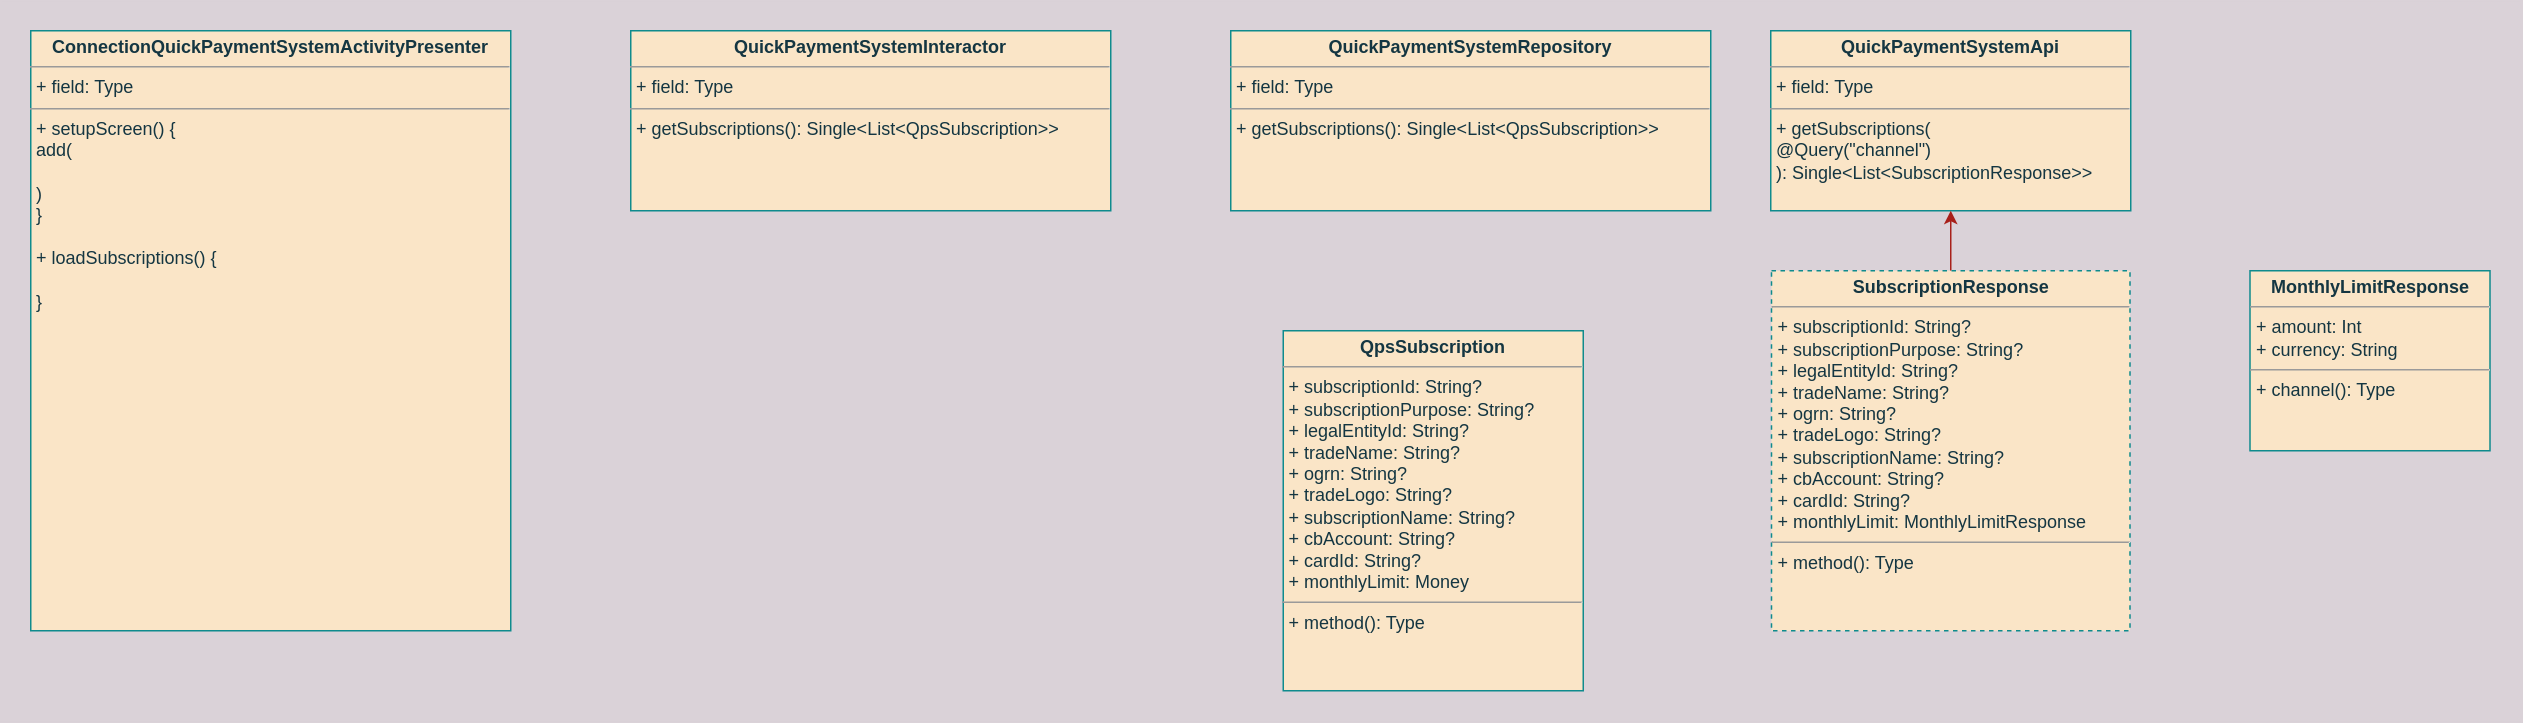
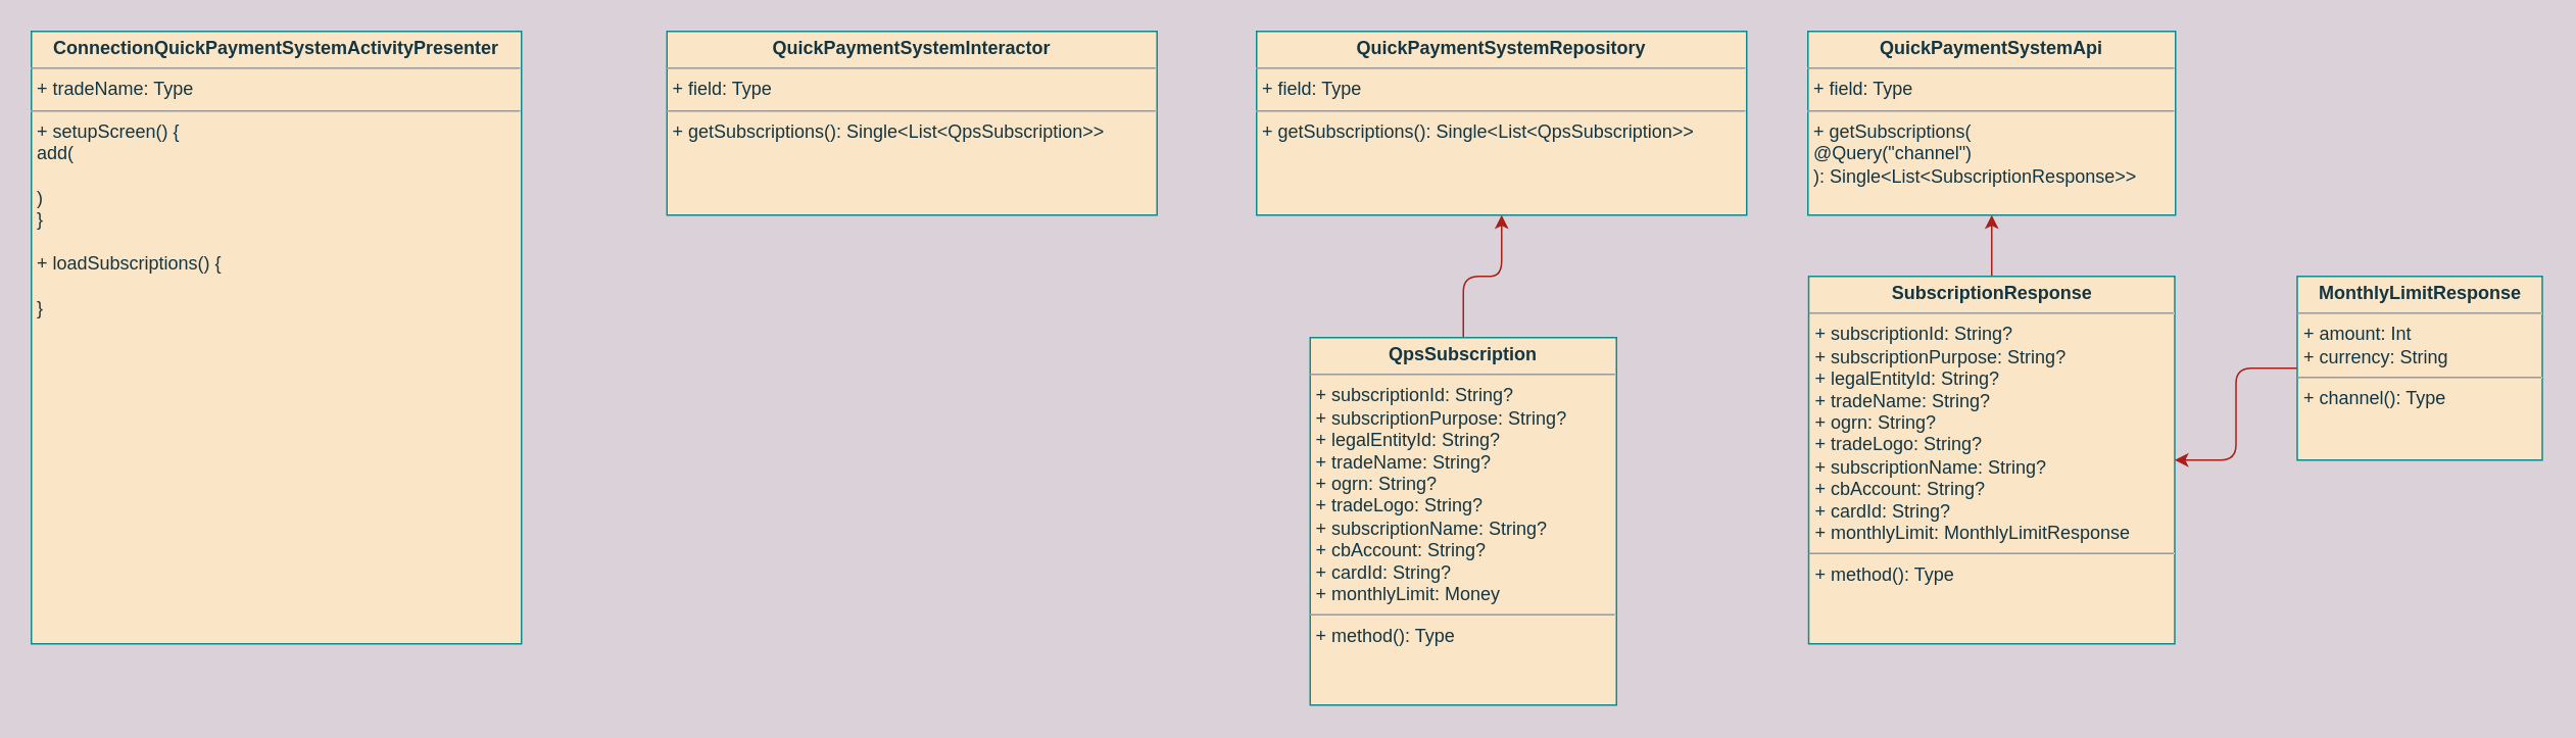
- <mxCell id="2" value="&lt;p style=&quot;margin:0px;margin-top:4px;text-align:center;&quot;&gt;&lt;b&gt;ConnectionQuickPaymentSystemActivityPresenter&lt;/b&gt;&lt;/p&gt;&lt;hr size=&quot;1&quot;&gt;&lt;p style=&quot;margin:0px;margin-left:4px;&quot;&gt;+ field: Type&lt;/p&gt;&lt;hr size=&quot;1&quot;&gt;&lt;p style=&quot;margin:0px;margin-left:4px;&quot;&gt;+ setupScreen() {&lt;/p&gt;&lt;p style=&quot;margin:0px;margin-left:4px;&quot;&gt;add(&lt;/p&gt;&lt;p style=&quot;margin:0px;margin-left:4px;&quot;&gt;&lt;br&gt;&lt;/p&gt;&lt;p style=&quot;margin:0px;margin-left:4px;&quot;&gt;)&lt;br&gt;&lt;/p&gt;&lt;p style=&quot;margin:0px;margin-left:4px;&quot;&gt;}&lt;/p&gt;&lt;p style=&quot;margin:0px;margin-left:4px;&quot;&gt;&lt;br&gt;&lt;/p&gt;&lt;p style=&quot;margin:0px;margin-left:4px;&quot;&gt;+ loadSubscriptions() {&lt;/p&gt;&lt;p style=&quot;margin:0px;margin-left:4px;&quot;&gt;&lt;br&gt;&lt;/p&gt;&lt;p style=&quot;margin:0px;margin-left:4px;&quot;&gt;}&lt;br&gt;&lt;/p&gt;" style="verticalAlign=top;align=left;overflow=fill;fontSize=12;fontFamily=Helvetica;html=1;rounded=0;sketch=0;fontColor=#143642;strokeColor=#0F8B8D;fillColor=#FAE5C7;" vertex="1" parent="1"><mxGeometry x="20" y="20" width="320" height="400" as="geometry" /></mxCell>
+ <mxCell id="2" value="&lt;p style=&quot;margin:0px;margin-top:4px;text-align:center;&quot;&gt;&lt;b&gt;ConnectionQuickPaymentSystemActivityPresenter&lt;/b&gt;&lt;/p&gt;&lt;hr size=&quot;1&quot;&gt;&lt;p style=&quot;margin:0px;margin-left:4px;&quot;&gt;+ tradeName: Type&lt;/p&gt;&lt;hr size=&quot;1&quot;&gt;&lt;p style=&quot;margin:0px;margin-left:4px;&quot;&gt;+ setupScreen() {&lt;/p&gt;&lt;p style=&quot;margin:0px;margin-left:4px;&quot;&gt;add(&lt;/p&gt;&lt;p style=&quot;margin:0px;margin-left:4px;&quot;&gt;&lt;br&gt;&lt;/p&gt;&lt;p style=&quot;margin:0px;margin-left:4px;&quot;&gt;)&lt;br&gt;&lt;/p&gt;&lt;p style=&quot;margin:0px;margin-left:4px;&quot;&gt;}&lt;/p&gt;&lt;p style=&quot;margin:0px;margin-left:4px;&quot;&gt;&lt;br&gt;&lt;/p&gt;&lt;p style=&quot;margin:0px;margin-left:4px;&quot;&gt;+ loadSubscriptions() {&lt;/p&gt;&lt;p style=&quot;margin:0px;margin-left:4px;&quot;&gt;&lt;br&gt;&lt;/p&gt;&lt;p style=&quot;margin:0px;margin-left:4px;&quot;&gt;}&lt;br&gt;&lt;/p&gt;" style="verticalAlign=top;align=left;overflow=fill;fontSize=12;fontFamily=Helvetica;html=1;rounded=0;sketch=0;fontColor=#143642;strokeColor=#0F8B8D;fillColor=#FAE5C7;" vertex="1" parent="1"><mxGeometry x="20" y="20" width="320" height="400" as="geometry" /></mxCell>
- <mxCell id="3" value="&lt;p style=&quot;margin:0px;margin-top:4px;text-align:center;&quot;&gt;&lt;b&gt;QuickPaymentSystemInteractor&lt;/b&gt;&lt;/p&gt;&lt;hr size=&quot;1&quot;&gt;&lt;p style=&quot;margin:0px;margin-left:4px;&quot;&gt;+ field: Type&lt;/p&gt;&lt;hr size=&quot;1&quot;&gt;&lt;p style=&quot;margin:0px;margin-left:4px;&quot;&gt;+ getSubscriptions(): Single&amp;lt;List&amp;lt;QpsSubscription&amp;gt;&amp;gt;&lt;br&gt;&lt;/p&gt;" style="verticalAlign=top;align=left;overflow=fill;fontSize=12;fontFamily=Helvetica;html=1;rounded=0;sketch=0;fontColor=#143642;strokeColor=#0F8B8D;fillColor=#FAE5C7;" vertex="1" parent="1"><mxGeometry x="420" y="20" width="320" height="120" as="geometry" /></mxCell>
+ <mxCell id="3" value="&lt;p style=&quot;margin:0px;margin-top:4px;text-align:center;&quot;&gt;&lt;b&gt;QuickPaymentSystemInteractor&lt;/b&gt;&lt;/p&gt;&lt;hr size=&quot;1&quot;&gt;&lt;p style=&quot;margin:0px;margin-left:4px;&quot;&gt;+ field: Type&lt;/p&gt;&lt;hr size=&quot;1&quot;&gt;&lt;p style=&quot;margin:0px;margin-left:4px;&quot;&gt;+ getSubscriptions(): Single&amp;lt;List&amp;lt;QpsSubscription&amp;gt;&amp;gt;&lt;br&gt;&lt;/p&gt;" style="verticalAlign=top;align=left;overflow=fill;fontSize=12;fontFamily=Helvetica;html=1;rounded=0;sketch=0;fontColor=#143642;strokeColor=#0F8B8D;fillColor=#FAE5C7;" vertex="1" parent="1"><mxGeometry x="435" y="20" width="320" height="120" as="geometry" /></mxCell>
+ <mxCell id="10" value="" style="edgeStyle=orthogonalEdgeStyle;curved=0;rounded=1;sketch=0;orthogonalLoop=1;jettySize=auto;html=1;fontColor=#143642;strokeColor=#A8201A;fillColor=#FAE5C7;" edge="1" parent="1" source="11" target="4"><mxGeometry relative="1" as="geometry" /></mxCell>
+ <mxCell id="8" value="" style="edgeStyle=orthogonalEdgeStyle;curved=0;rounded=1;sketch=0;orthogonalLoop=1;jettySize=auto;html=1;fontColor=#143642;strokeColor=#A8201A;fillColor=#FAE5C7;" edge="1" parent="1" source="9" target="7"><mxGeometry relative="1" as="geometry" /></mxCell>
- <mxCell id="7" value="&lt;p style=&quot;margin:0px;margin-top:4px;text-align:center;&quot;&gt;&lt;b&gt;SubscriptionResponse&lt;/b&gt;&lt;/p&gt;&lt;hr size=&quot;1&quot;&gt;&lt;p style=&quot;margin:0px;margin-left:4px;&quot;&gt;+ subscriptionId: String?&lt;/p&gt;&lt;p style=&quot;margin:0px;margin-left:4px;&quot;&gt;+ subscriptionPurpose: String?&lt;/p&gt;&lt;p style=&quot;margin:0px;margin-left:4px;&quot;&gt;+ legalEntityId: String?&lt;/p&gt;&lt;p style=&quot;margin:0px;margin-left:4px;&quot;&gt;+ tradeName: String?&lt;/p&gt;&lt;p style=&quot;margin:0px;margin-left:4px;&quot;&gt;+ ogrn: String?&lt;/p&gt;&lt;p style=&quot;margin:0px;margin-left:4px;&quot;&gt;+ tradeLogo: String?&lt;/p&gt;&lt;p style=&quot;margin:0px;margin-left:4px;&quot;&gt;+ subscriptionName: String?&lt;/p&gt;&lt;p style=&quot;margin:0px;margin-left:4px;&quot;&gt;+ cbAccount: String?&lt;/p&gt;&lt;p style=&quot;margin:0px;margin-left:4px;&quot;&gt;+ cardId: String?&lt;/p&gt;&lt;p style=&quot;margin:0px;margin-left:4px;&quot;&gt;+ monthlyLimit: MonthlyLimitResponse&lt;br&gt;&lt;/p&gt;&lt;hr size=&quot;1&quot;&gt;&lt;p style=&quot;margin:0px;margin-left:4px;&quot;&gt;+ method(): Type&lt;/p&gt;" style="verticalAlign=top;align=left;overflow=fill;fontSize=12;fontFamily=Helvetica;html=1;rounded=0;sketch=0;fontColor=#143642;strokeColor=#0F8B8D;fillColor=#FAE5C7;dashed=1;" vertex="1" parent="1"><mxGeometry x="1180.5" y="180" width="239" height="240" as="geometry" /></mxCell>
+ <mxCell id="7" value="&lt;p style=&quot;margin:0px;margin-top:4px;text-align:center;&quot;&gt;&lt;b&gt;SubscriptionResponse&lt;/b&gt;&lt;/p&gt;&lt;hr size=&quot;1&quot;&gt;&lt;p style=&quot;margin:0px;margin-left:4px;&quot;&gt;+ subscriptionId: String?&lt;/p&gt;&lt;p style=&quot;margin:0px;margin-left:4px;&quot;&gt;+ subscriptionPurpose: String?&lt;/p&gt;&lt;p style=&quot;margin:0px;margin-left:4px;&quot;&gt;+ legalEntityId: String?&lt;/p&gt;&lt;p style=&quot;margin:0px;margin-left:4px;&quot;&gt;+ tradeName: String?&lt;/p&gt;&lt;p style=&quot;margin:0px;margin-left:4px;&quot;&gt;+ ogrn: String?&lt;/p&gt;&lt;p style=&quot;margin:0px;margin-left:4px;&quot;&gt;+ tradeLogo: String?&lt;/p&gt;&lt;p style=&quot;margin:0px;margin-left:4px;&quot;&gt;+ subscriptionName: String?&lt;/p&gt;&lt;p style=&quot;margin:0px;margin-left:4px;&quot;&gt;+ cbAccount: String?&lt;/p&gt;&lt;p style=&quot;margin:0px;margin-left:4px;&quot;&gt;+ cardId: String?&lt;/p&gt;&lt;p style=&quot;margin:0px;margin-left:4px;&quot;&gt;+ monthlyLimit: MonthlyLimitResponse&lt;br&gt;&lt;/p&gt;&lt;hr size=&quot;1&quot;&gt;&lt;p style=&quot;margin:0px;margin-left:4px;&quot;&gt;+ method(): Type&lt;/p&gt;" style="verticalAlign=top;align=left;overflow=fill;fontSize=12;fontFamily=Helvetica;html=1;rounded=0;sketch=0;fontColor=#143642;strokeColor=#0F8B8D;fillColor=#FAE5C7;" vertex="1" parent="1"><mxGeometry x="1180.5" y="180" width="239" height="240" as="geometry" /></mxCell>
